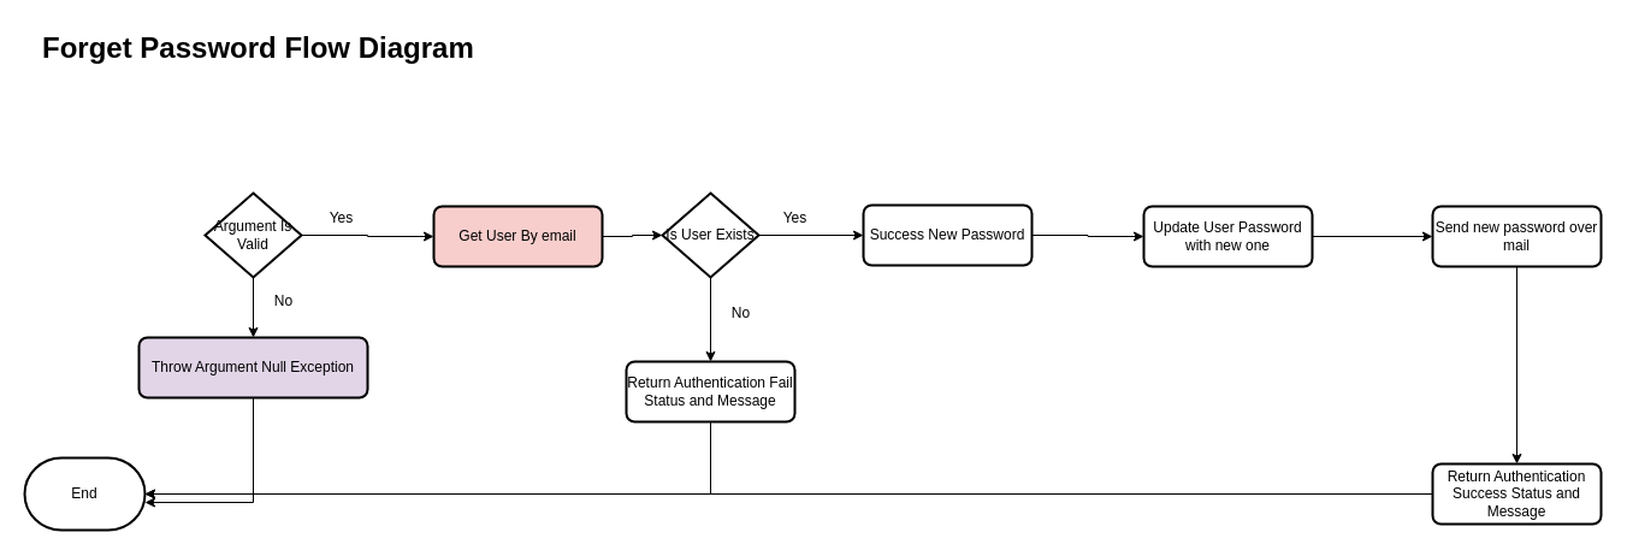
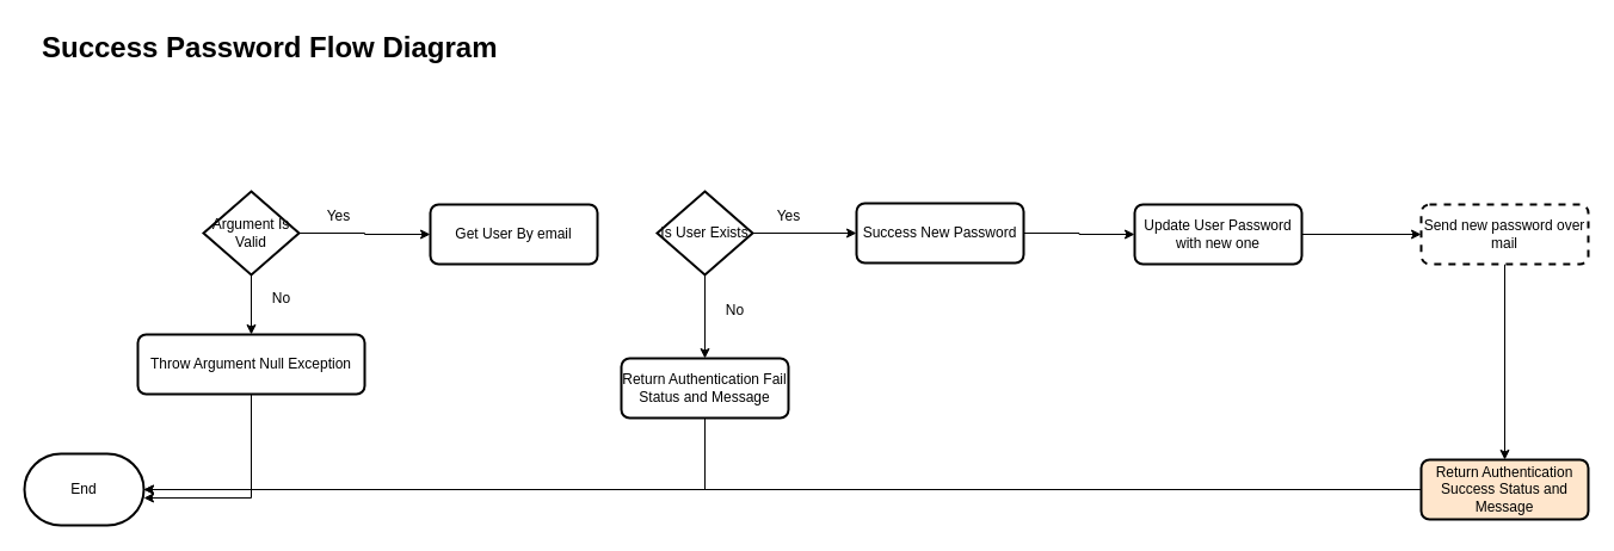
- <mxCell id="14" value="&lt;h1&gt;Forget Password Flow Diagram&lt;/h1&gt;" style="text;html=1;strokeColor=none;fillColor=none;spacing=5;spacingTop=-20;whiteSpace=wrap;overflow=hidden;rounded=0;" vertex="1" parent="1"><mxGeometry x="30" y="20" width="900" height="50" as="geometry" /></mxCell>
+ <mxCell id="14" value="&lt;h1&gt;Success Password Flow Diagram&lt;/h1&gt;" style="text;html=1;strokeColor=none;fillColor=none;spacing=5;spacingTop=-20;whiteSpace=wrap;overflow=hidden;rounded=0;" vertex="1" parent="1"><mxGeometry x="30" y="20" width="900" height="50" as="geometry" /></mxCell>
- <mxCell id="13" value="Get User By email" style="rounded=1;whiteSpace=wrap;html=1;absoluteArcSize=1;arcSize=14;strokeWidth=2;fillColor=#f8cecc;" vertex="1" parent="1"><mxGeometry x="360" y="171" width="140" height="50" as="geometry" /></mxCell>
+ <mxCell id="13" value="Get User By email" style="rounded=1;whiteSpace=wrap;html=1;absoluteArcSize=1;arcSize=14;strokeWidth=2;" vertex="1" parent="1"><mxGeometry x="360" y="171" width="140" height="50" as="geometry" /></mxCell>
- <mxCell id="12" value="" style="edgeStyle=orthogonalEdgeStyle;rounded=0;orthogonalLoop=1;jettySize=auto;html=1;" edge="1" parent="1" source="13" target="17"><mxGeometry relative="1" as="geometry" /></mxCell>
- <mxCell id="23" value="Send new password over mail" style="rounded=1;whiteSpace=wrap;html=1;absoluteArcSize=1;arcSize=14;strokeWidth=2;" vertex="1" parent="1"><mxGeometry x="1190" y="171" width="140" height="50" as="geometry" /></mxCell>
+ <mxCell id="23" value="Send new password over mail" style="rounded=1;whiteSpace=wrap;html=1;absoluteArcSize=1;arcSize=14;strokeWidth=2;dashed=1;" vertex="1" parent="1"><mxGeometry x="1190" y="171" width="140" height="50" as="geometry" /></mxCell>
- <mxCell id="6" value="Throw Argument Null Exception" style="rounded=1;whiteSpace=wrap;html=1;absoluteArcSize=1;arcSize=14;strokeWidth=2;fillColor=#e1d5e7;" vertex="1" parent="1"><mxGeometry x="115" y="280" width="190" height="50" as="geometry" /></mxCell>
+ <mxCell id="6" value="Throw Argument Null Exception" style="rounded=1;whiteSpace=wrap;html=1;absoluteArcSize=1;arcSize=14;strokeWidth=2;" vertex="1" parent="1"><mxGeometry x="115" y="280" width="190" height="50" as="geometry" /></mxCell>
- <mxCell id="25" value="Return Authentication Success Status and Message" style="rounded=1;whiteSpace=wrap;html=1;absoluteArcSize=1;arcSize=14;strokeWidth=2;" vertex="1" parent="1"><mxGeometry x="1190" y="385" width="140" height="50" as="geometry" /></mxCell>
+ <mxCell id="25" value="Return Authentication Success Status and Message" style="rounded=1;whiteSpace=wrap;html=1;absoluteArcSize=1;arcSize=14;strokeWidth=2;fillColor=#ffe6cc;" vertex="1" parent="1"><mxGeometry x="1190" y="385" width="140" height="50" as="geometry" /></mxCell>
